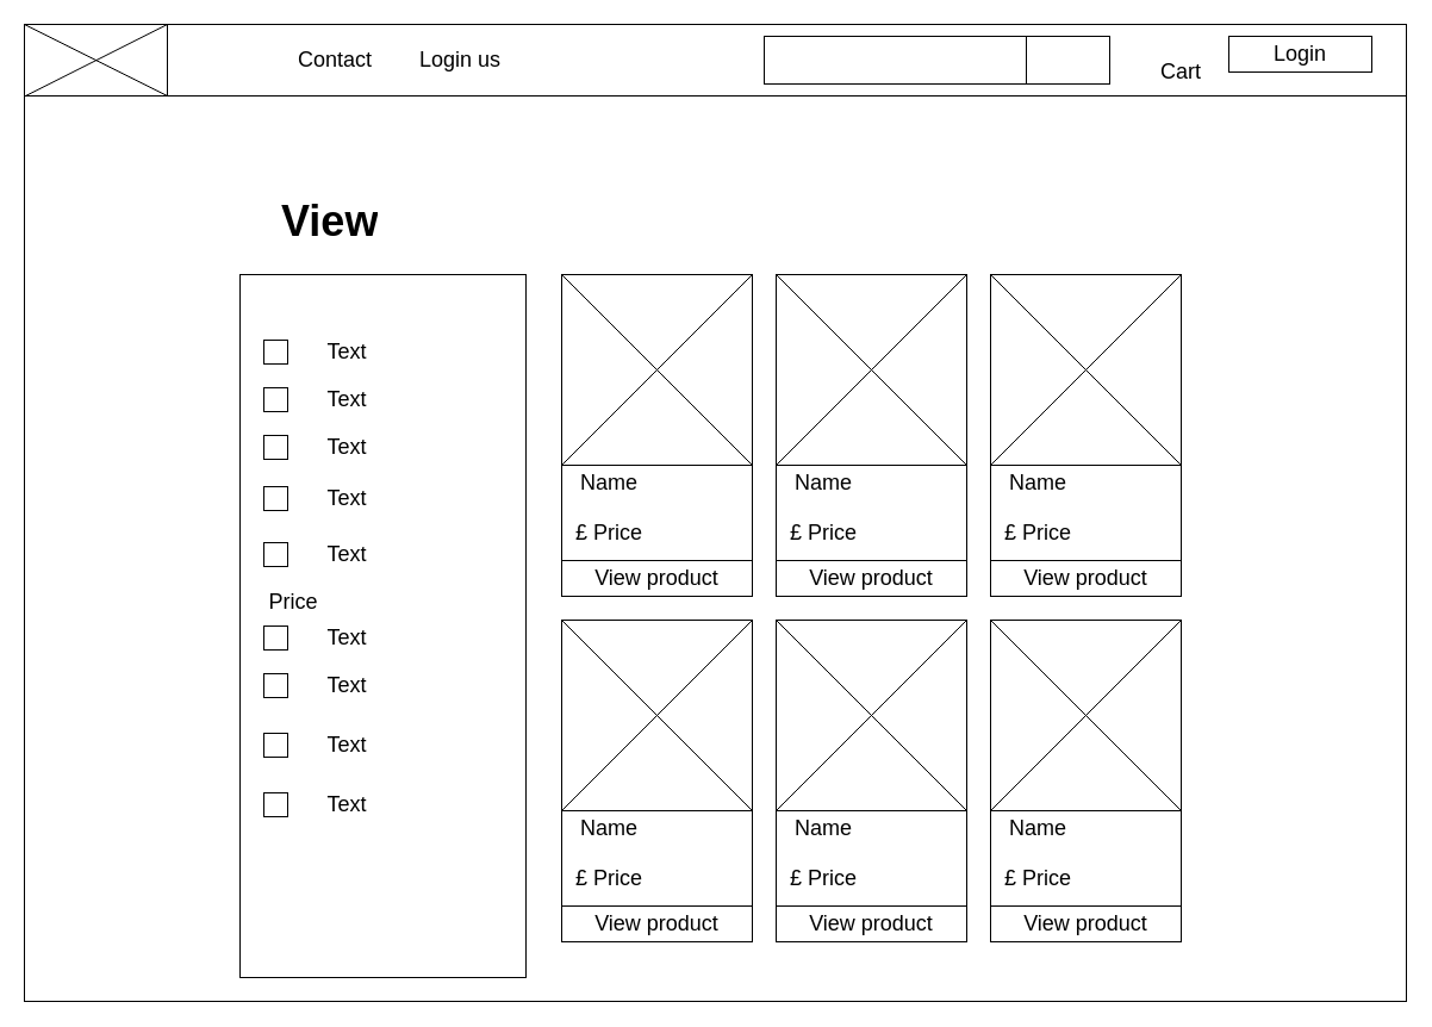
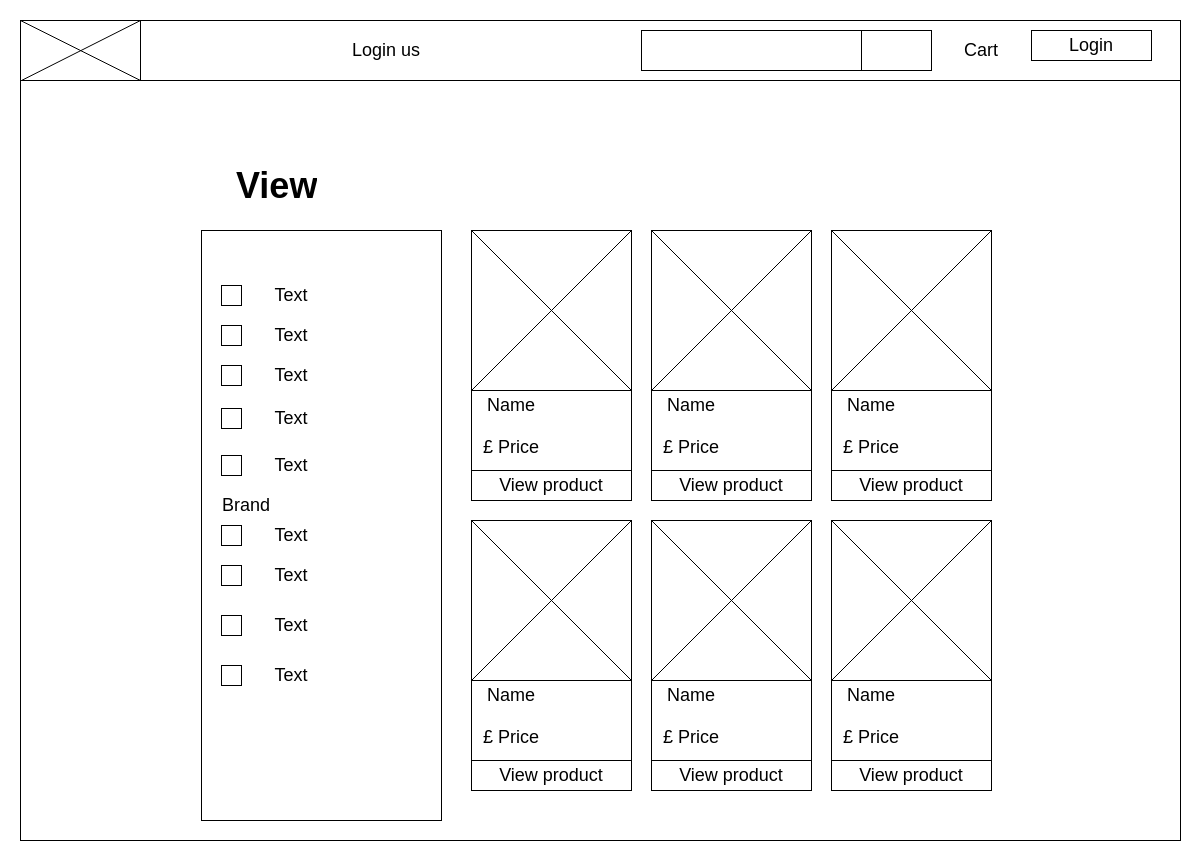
- <mxCell id="7" value="Contact" style="text;html=1;strokeColor=none;fillColor=none;align=center;verticalAlign=middle;whiteSpace=wrap;rounded=0;fontSize=18;" vertex="1" parent="1"><mxGeometry x="251" y="35" width="60" height="30" as="geometry" /></mxCell>
- <mxCell id="10" value="Cart" style="text;html=1;strokeColor=none;fillColor=none;align=center;verticalAlign=middle;whiteSpace=wrap;rounded=0;fontSize=18;" vertex="1" parent="1"><mxGeometry x="961" y="45" width="60" height="30" as="geometry" /></mxCell>
+ <mxCell id="10" value="Cart" style="text;html=1;strokeColor=none;fillColor=none;align=center;verticalAlign=middle;whiteSpace=wrap;rounded=0;fontSize=18;" vertex="1" parent="1"><mxGeometry x="951" y="35" width="60" height="30" as="geometry" /></mxCell>
- <mxCell id="70" value="Price" style="text;html=1;strokeColor=none;fillColor=none;align=center;verticalAlign=middle;whiteSpace=wrap;rounded=0;fontSize=18;" vertex="1" parent="1"><mxGeometry x="216" y="490" width="60" height="30" as="geometry" /></mxCell>
+ <mxCell id="70" value="Brand" style="text;html=1;strokeColor=none;fillColor=none;align=center;verticalAlign=middle;whiteSpace=wrap;rounded=0;fontSize=18;" vertex="1" parent="1"><mxGeometry x="216" y="490" width="60" height="30" as="geometry" /></mxCell>
